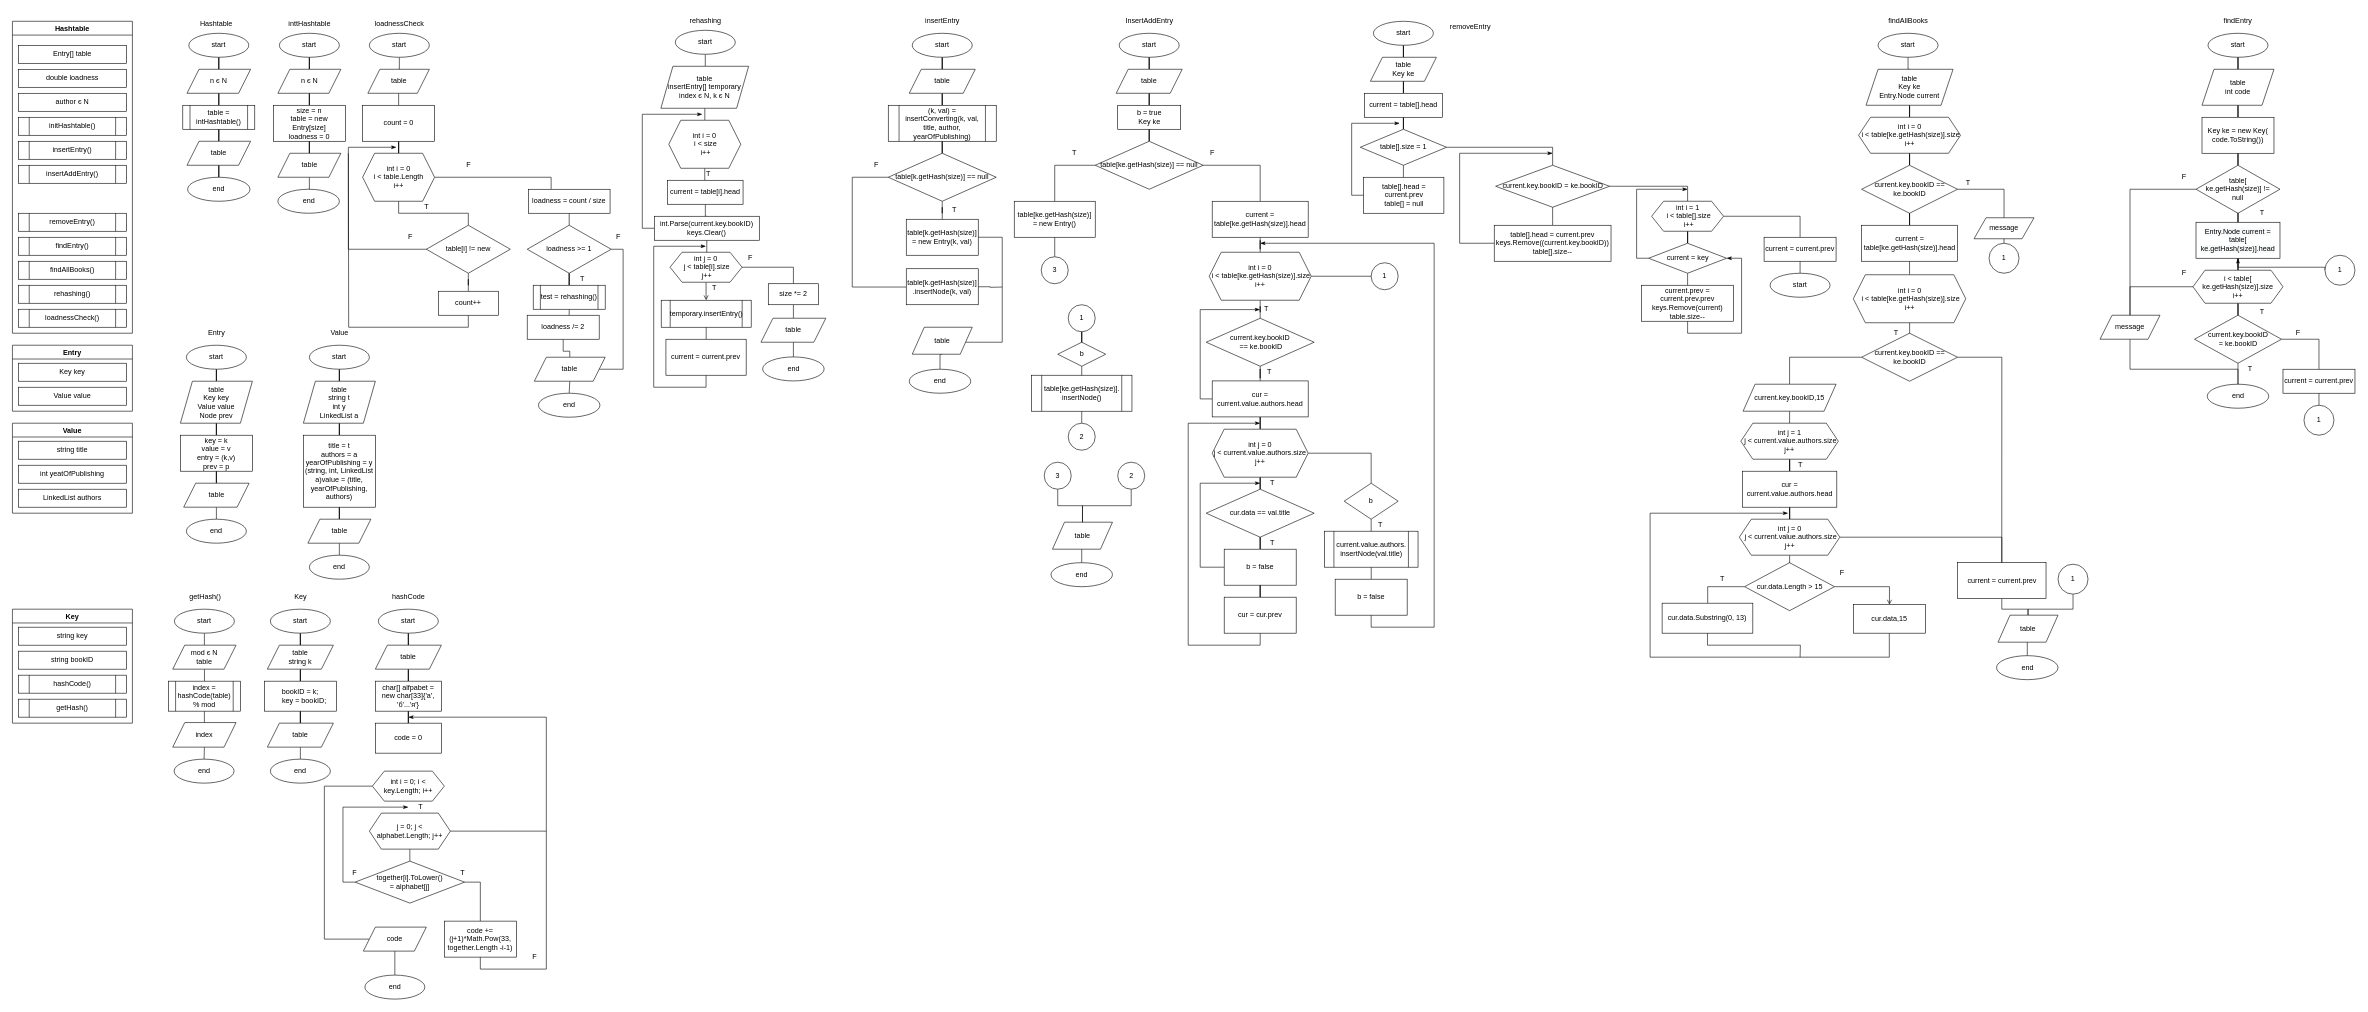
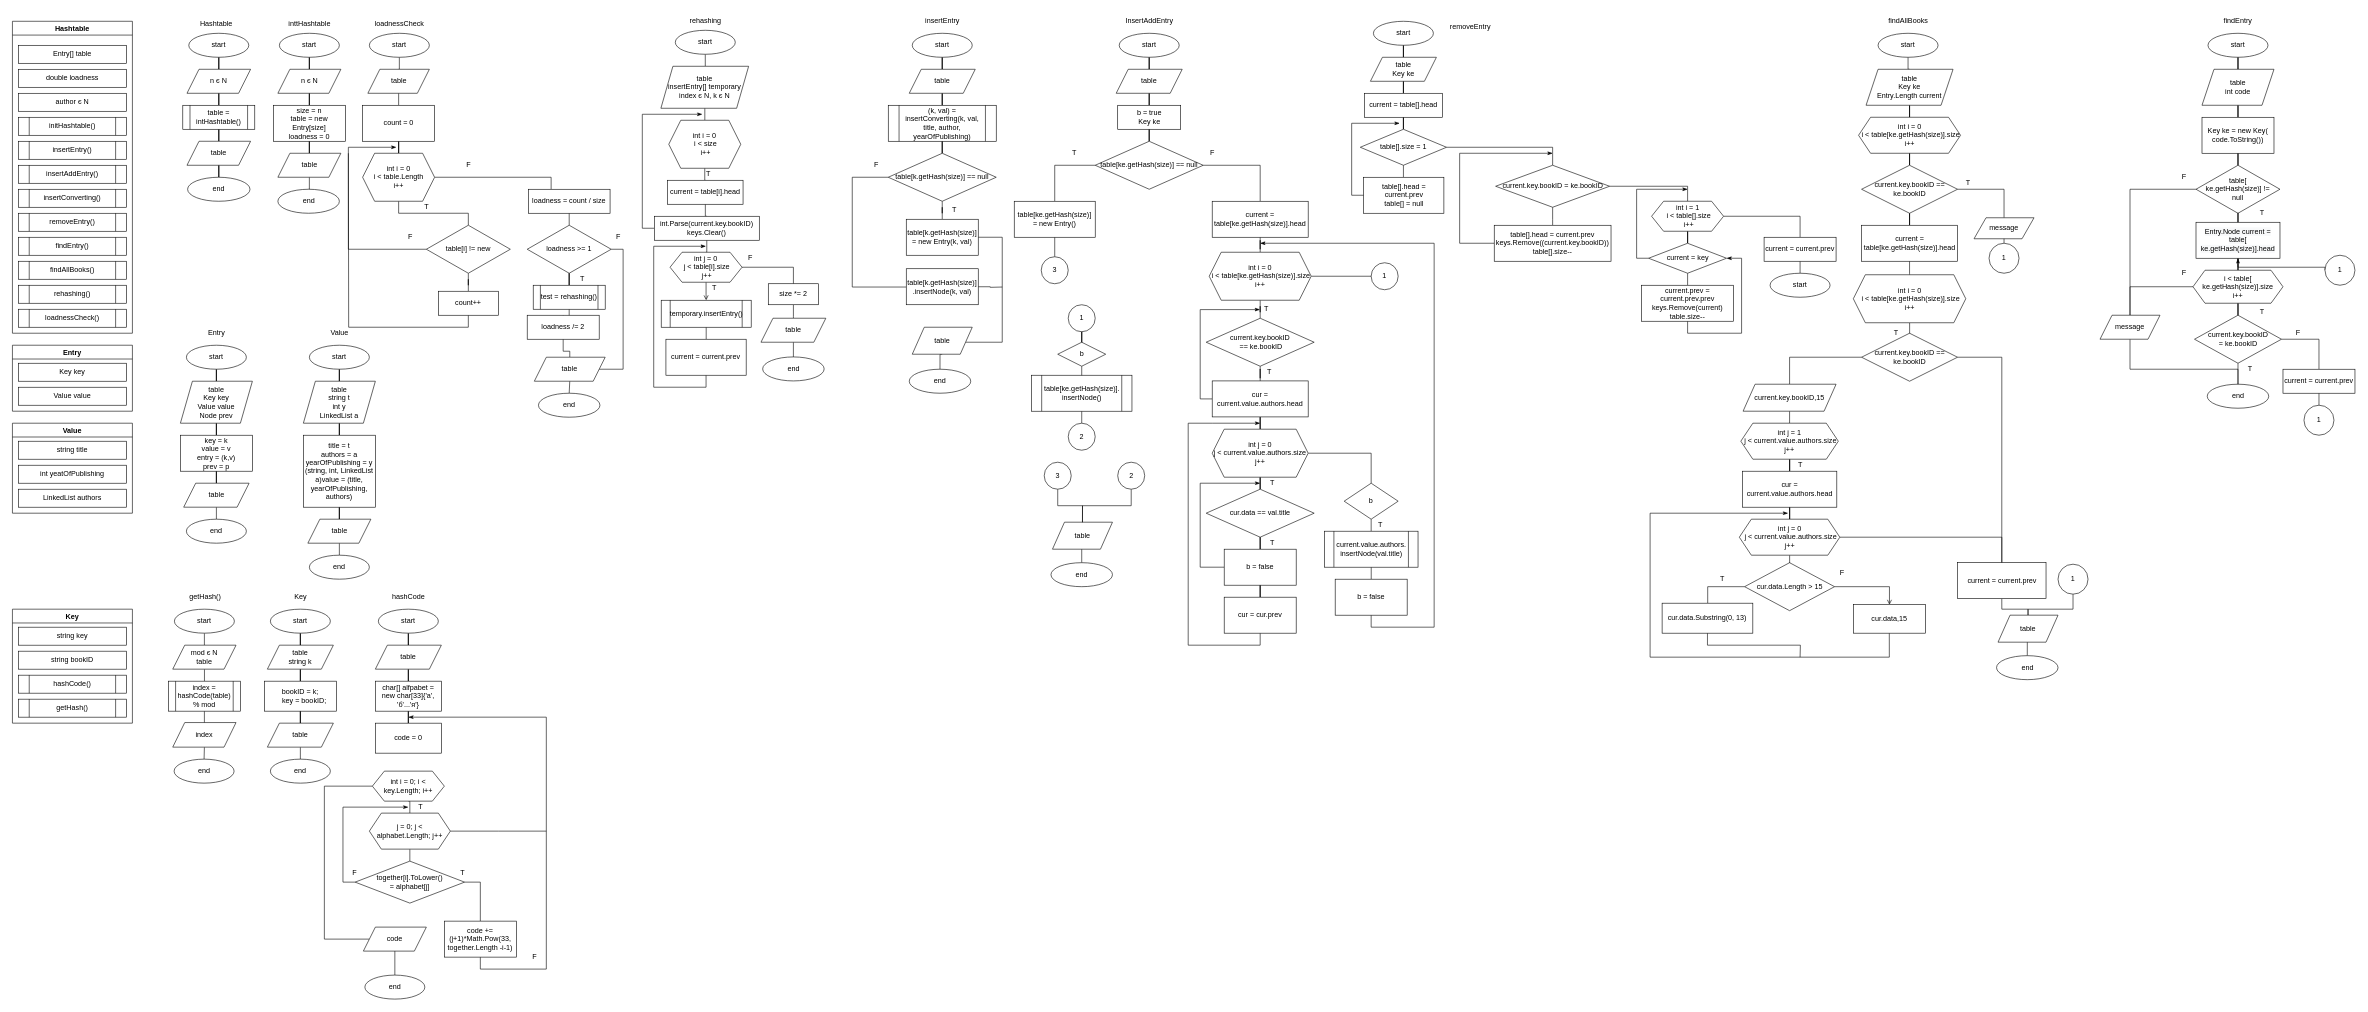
- <mxCell id="256" value="table&lt;br&gt;Key ke&lt;br&gt;Entry.Node current" style="shape=parallelogram;perimeter=parallelogramPerimeter;whiteSpace=wrap;html=1;fixedSize=1;strokeWidth=1;" parent="1" vertex="1"><mxGeometry x="3110" y="115" width="145" height="60" as="geometry" /></mxCell>
+ <mxCell id="256" value="table&lt;br&gt;Key ke&lt;br&gt;Entry.Length current" style="shape=parallelogram;perimeter=parallelogramPerimeter;whiteSpace=wrap;html=1;fixedSize=1;strokeWidth=1;" parent="1" vertex="1"><mxGeometry x="3110" y="115" width="145" height="60" as="geometry" /></mxCell>
+ <mxCell id="9" value="insertConverting()" style="shape=process;whiteSpace=wrap;html=1;backgroundOutline=1;" parent="2" vertex="1"><mxGeometry x="10" y="280" width="180" height="30" as="geometry" /></mxCell>
+ <mxCell id="98" style="edgeStyle=orthogonalEdgeStyle;rounded=0;orthogonalLoop=1;jettySize=auto;html=1;exitX=0.5;exitY=1;exitDx=0;exitDy=0;entryX=0.5;entryY=0;entryDx=0;entryDy=0;endArrow=none;endFill=0;" parent="1" source="100" target="103" edge="1"><mxGeometry relative="1" as="geometry" /></mxCell>
